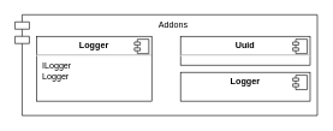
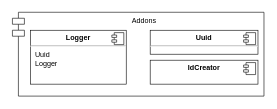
- <mxCell id="3" value="&lt;p style=&quot;margin: 0px ; margin-top: 6px ; text-align: center&quot;&gt;&lt;b&gt;Logger&lt;/b&gt;&lt;/p&gt;&lt;hr&gt;&lt;p style=&quot;margin: 0px ; margin-left: 8px&quot;&gt;ILogger&lt;/p&gt;&lt;p style=&quot;margin: 0px ; margin-left: 8px&quot;&gt;Logger&lt;/p&gt;" style="align=left;overflow=fill;html=1;dropTarget=0;" vertex="1" parent="1"><mxGeometry x="50" y="50" width="160" height="90" as="geometry" /></mxCell>
+ <mxCell id="3" value="&lt;p style=&quot;margin: 0px ; margin-top: 6px ; text-align: center&quot;&gt;&lt;b&gt;Logger&lt;/b&gt;&lt;/p&gt;&lt;hr&gt;&lt;p style=&quot;margin: 0px ; margin-left: 8px&quot;&gt;Uuid&lt;/p&gt;&lt;p style=&quot;margin: 0px ; margin-left: 8px&quot;&gt;Logger&lt;/p&gt;" style="align=left;overflow=fill;html=1;dropTarget=0;" vertex="1" parent="1"><mxGeometry x="50" y="50" width="160" height="90" as="geometry" /></mxCell>
- <mxCell id="7" value="&lt;p style=&quot;margin: 0px ; margin-top: 6px ; text-align: center&quot;&gt;&lt;b&gt;Logger&lt;/b&gt;&lt;/p&gt;" style="align=left;overflow=fill;html=1;dropTarget=0;" vertex="1" parent="1"><mxGeometry x="250" y="100" width="180" height="40" as="geometry" /></mxCell>
+ <mxCell id="7" value="&lt;p style=&quot;margin: 0px ; margin-top: 6px ; text-align: center&quot;&gt;&lt;b&gt;IdCreator&lt;/b&gt;&lt;/p&gt;" style="align=left;overflow=fill;html=1;dropTarget=0;" vertex="1" parent="1"><mxGeometry x="250" y="100" width="180" height="40" as="geometry" /></mxCell>
